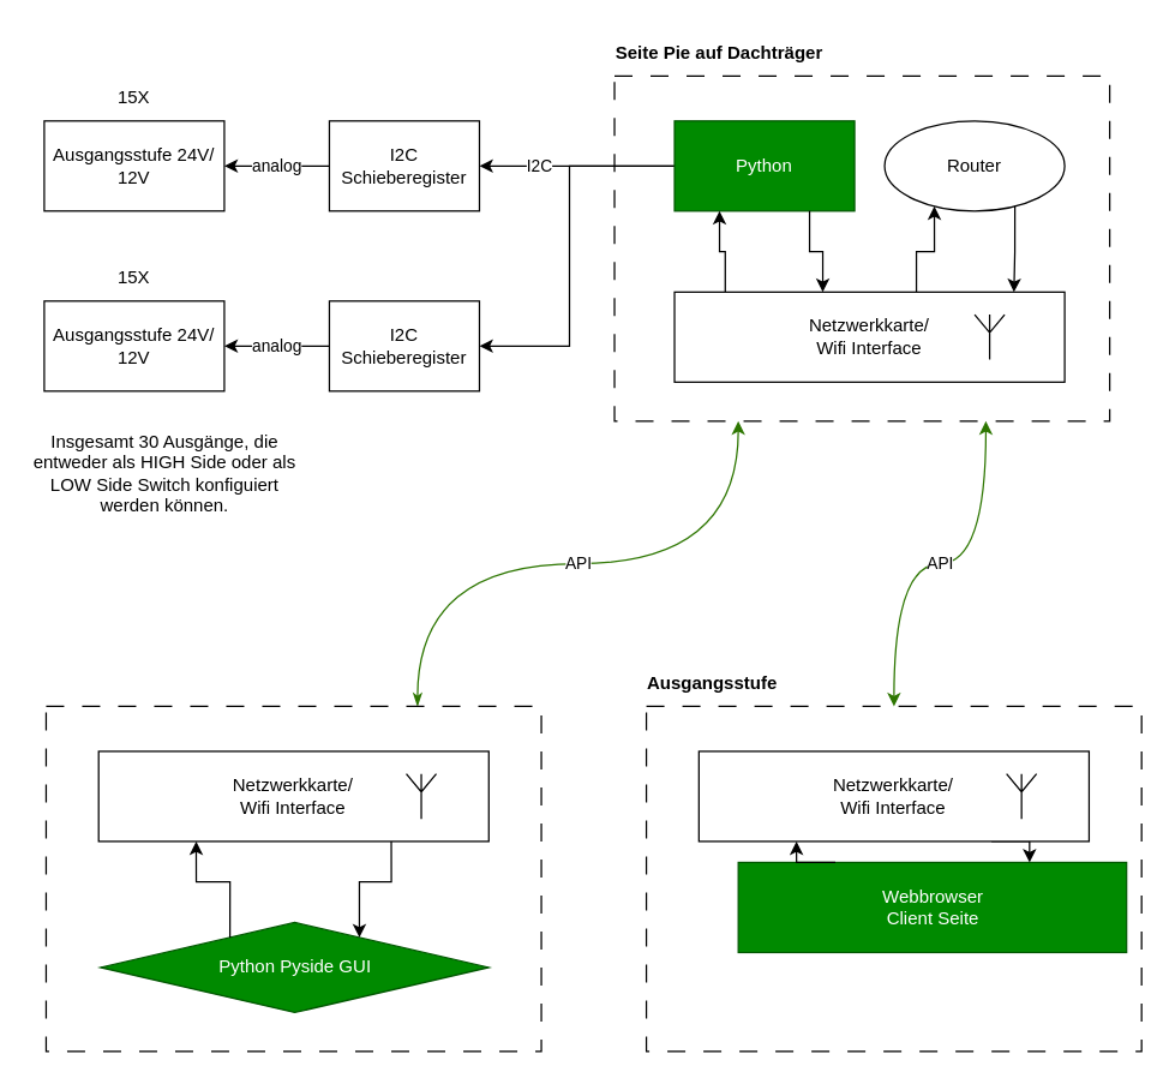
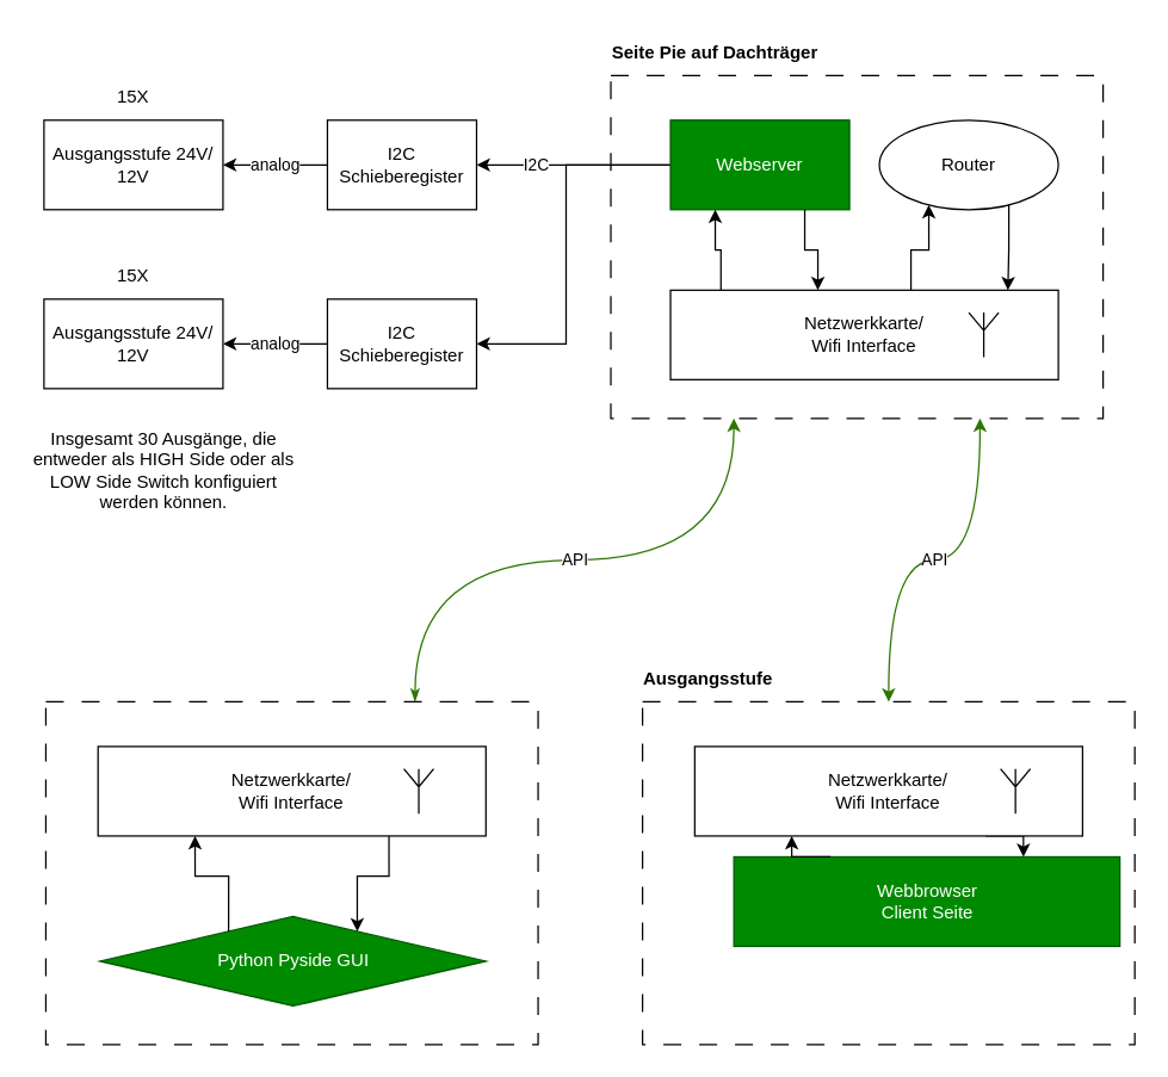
- <mxCell id="17" value="Python" style="rounded=0;whiteSpace=wrap;html=1;fillColor=#008a00;fontColor=#ffffff;strokeColor=#005700;" vertex="1" parent="15"><mxGeometry x="41.25" y="60" width="120" height="60" as="geometry" /></mxCell>
+ <mxCell id="17" value="Webserver" style="rounded=0;whiteSpace=wrap;html=1;fillColor=#008a00;fontColor=#ffffff;strokeColor=#005700;" vertex="1" parent="15"><mxGeometry x="41.25" y="60" width="120" height="60" as="geometry" /></mxCell>
